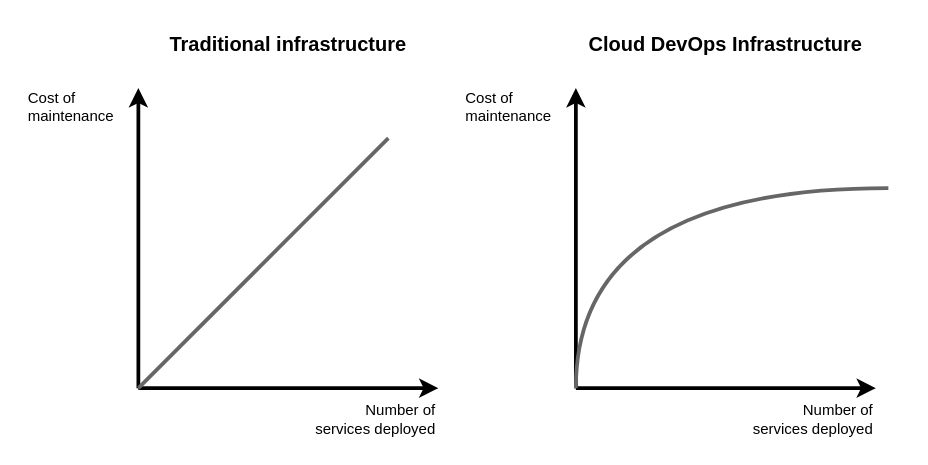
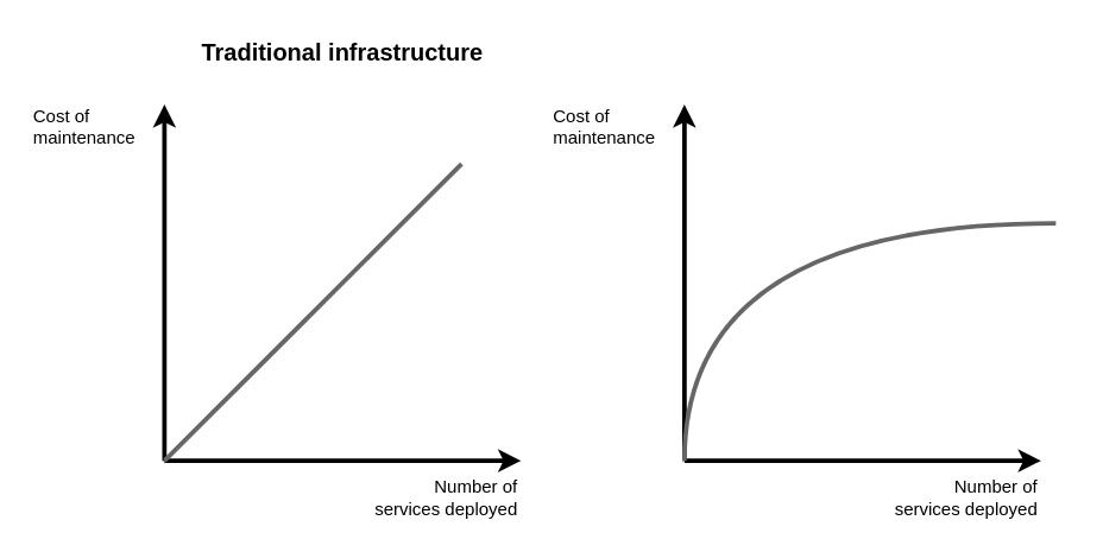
- <mxCell id="13" value="Cloud DevOps Infrastructure" style="text;html=1;strokeColor=none;fillColor=none;align=center;verticalAlign=middle;whiteSpace=wrap;rounded=0;fontSize=16;fontStyle=1" parent="1" vertex="1"><mxGeometry x="440" y="20" width="280" height="30" as="geometry" /></mxCell>
